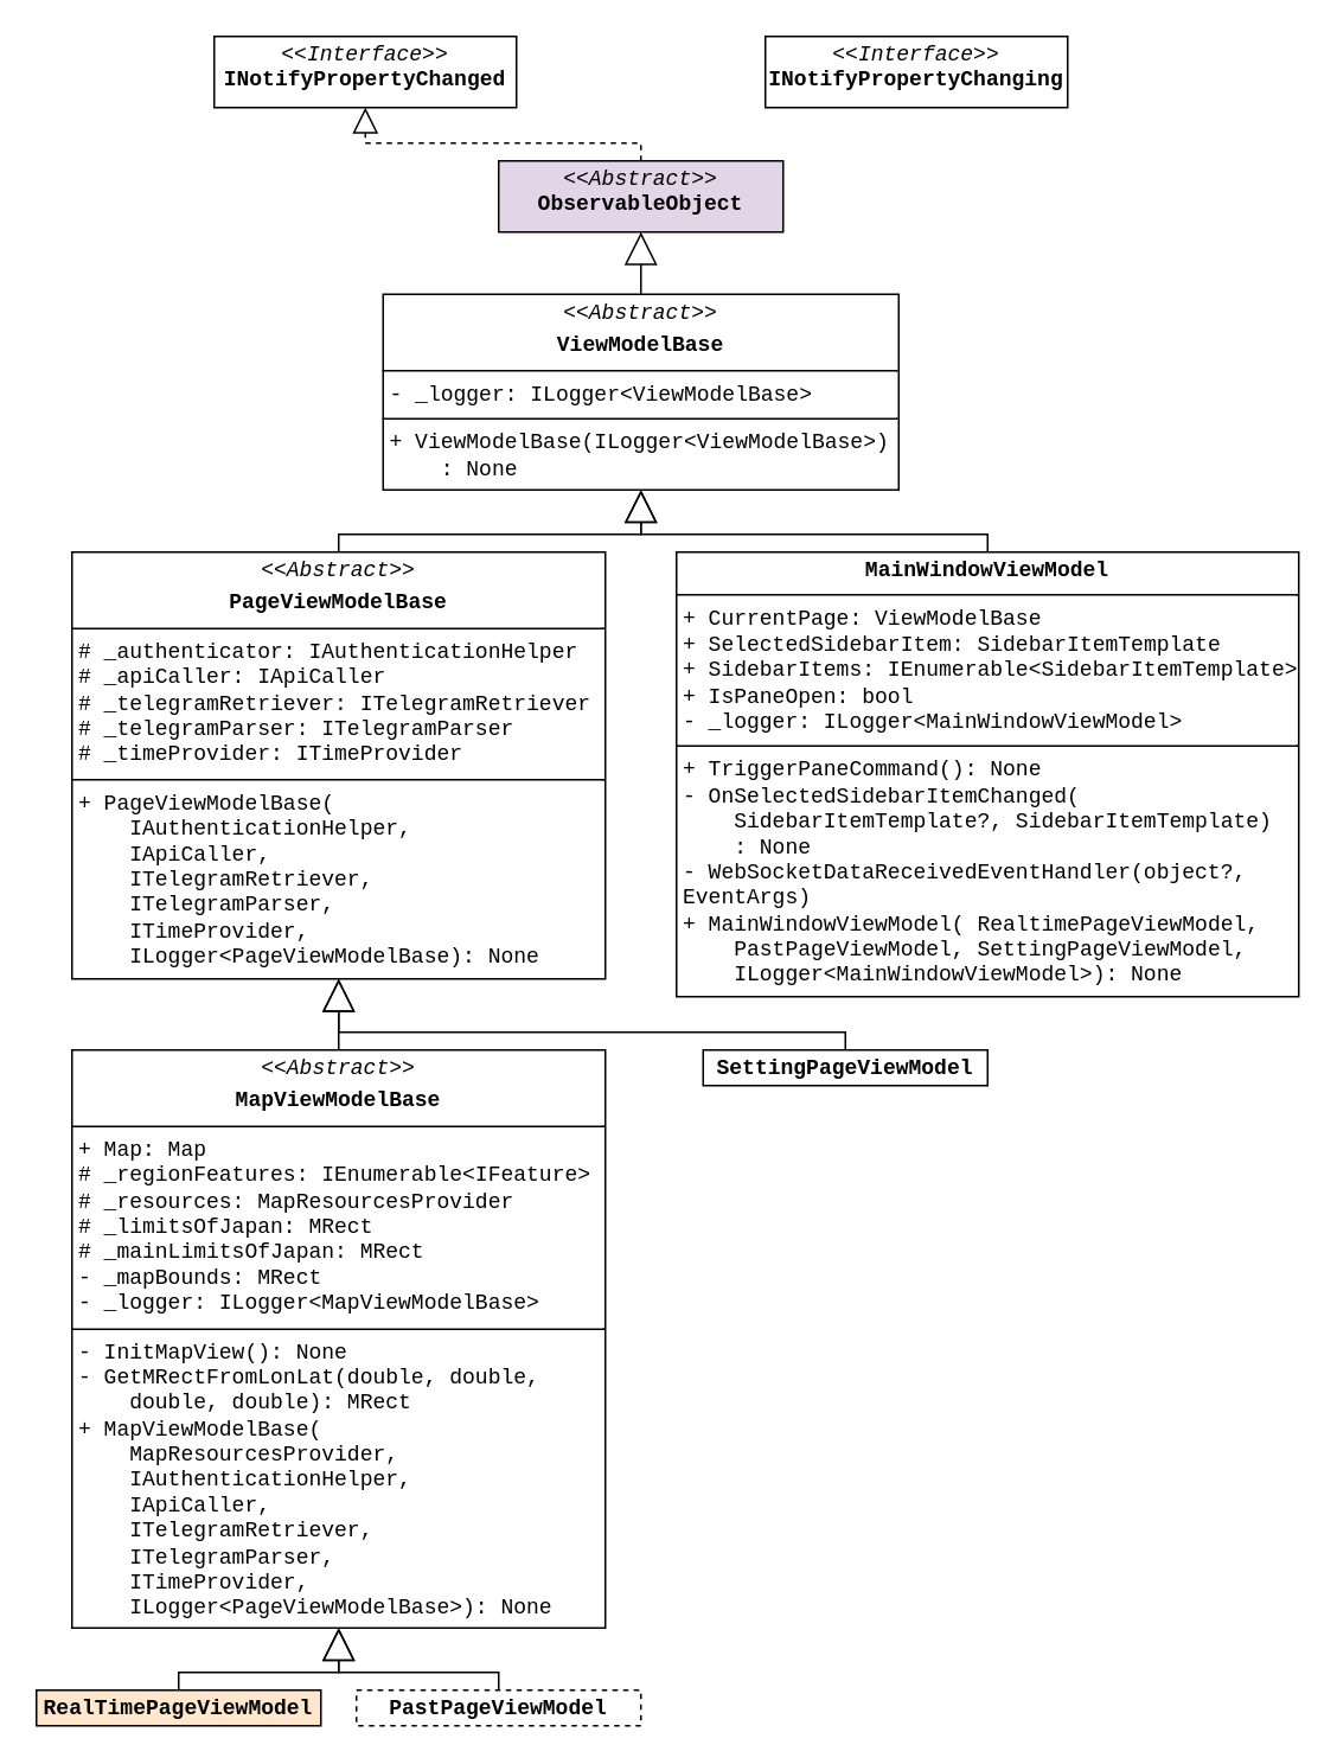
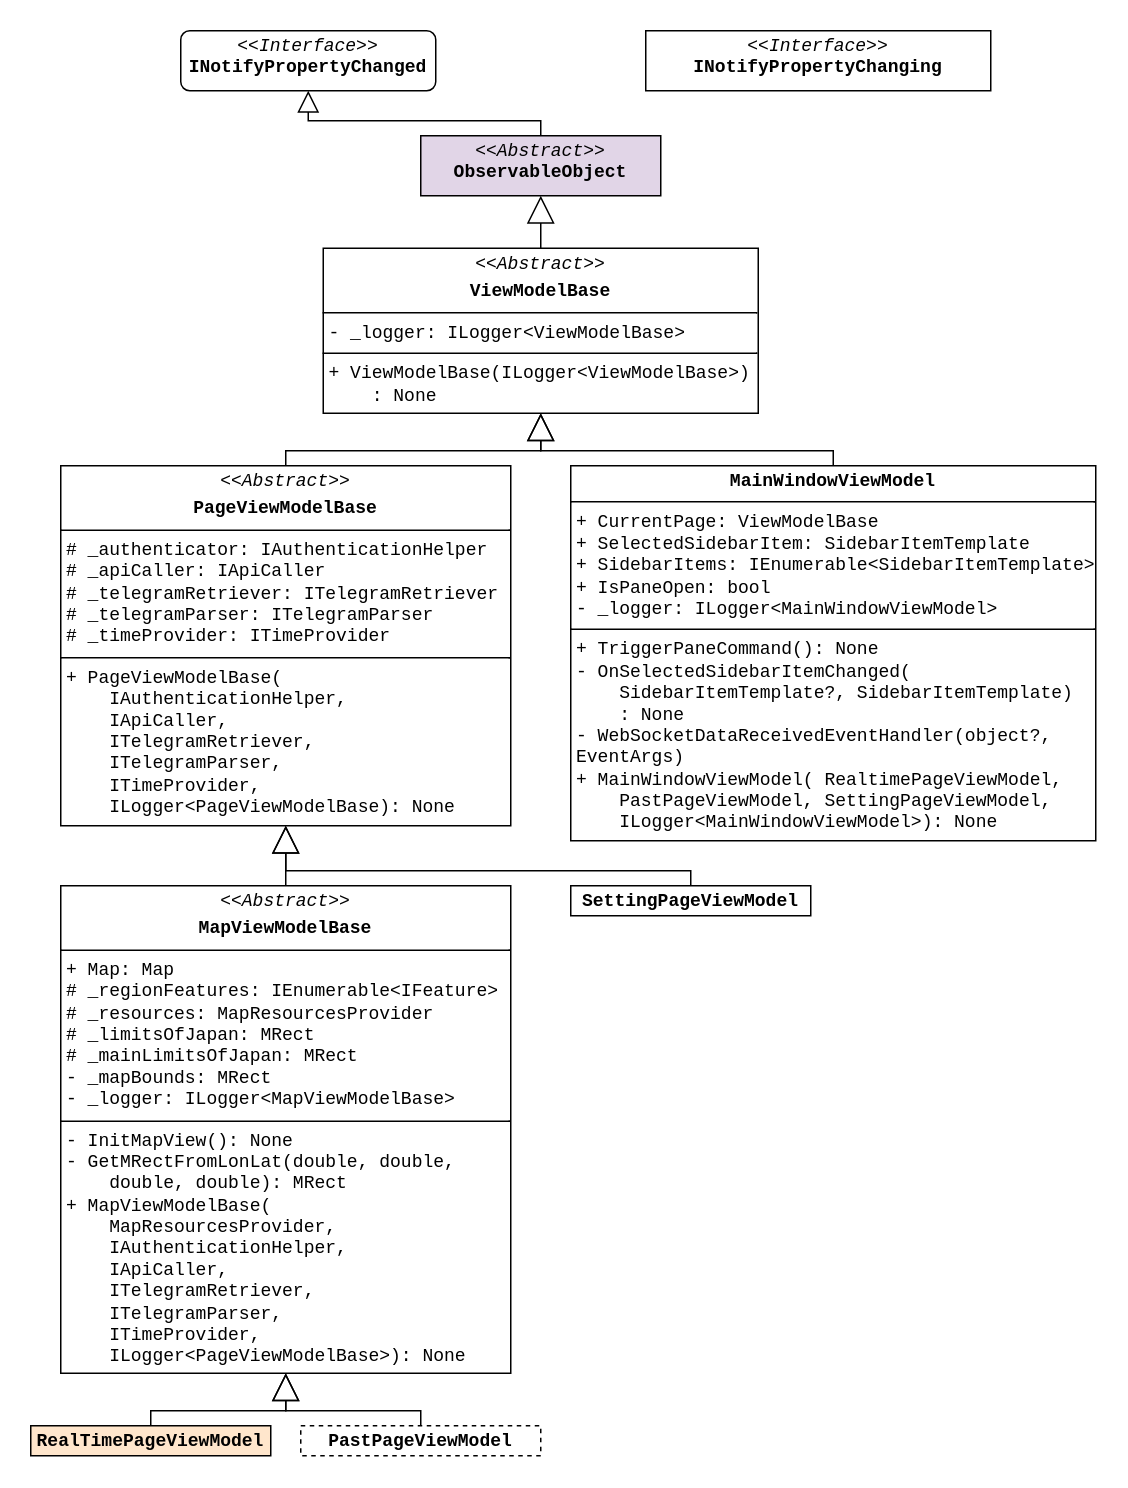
- <mxCell id="2" value="&lt;p style=&quot;margin:0px;margin-top:4px;text-align:center;&quot;&gt;&lt;i&gt;&amp;lt;&amp;lt;Interface&amp;gt;&amp;gt;&lt;/i&gt;&lt;br&gt;&lt;b&gt;INotifyPropertyChanged&lt;/b&gt;&lt;/p&gt;&lt;p style=&quot;margin:0px;margin-left:4px;&quot;&gt;&lt;br&gt;&lt;/p&gt;" style="verticalAlign=top;align=left;overflow=fill;html=1;whiteSpace=wrap;fontFamily=Courier New;" vertex="1" parent="1"><mxGeometry x="120" y="20" width="170" height="40" as="geometry" /></mxCell>
+ <mxCell id="2" value="&lt;p style=&quot;margin:0px;margin-top:4px;text-align:center;&quot;&gt;&lt;i&gt;&amp;lt;&amp;lt;Interface&amp;gt;&amp;gt;&lt;/i&gt;&lt;br&gt;&lt;b&gt;INotifyPropertyChanged&lt;/b&gt;&lt;/p&gt;&lt;p style=&quot;margin:0px;margin-left:4px;&quot;&gt;&lt;br&gt;&lt;/p&gt;" style="verticalAlign=top;align=left;overflow=fill;html=1;whiteSpace=wrap;fontFamily=Courier New;rounded=1;" vertex="1" parent="1"><mxGeometry x="120" y="20" width="170" height="40" as="geometry" /></mxCell>
- <mxCell id="5" value="&lt;p style=&quot;margin:0px;margin-top:4px;text-align:center;&quot;&gt;&lt;i&gt;&amp;lt;&amp;lt;Interface&amp;gt;&amp;gt;&lt;/i&gt;&lt;br&gt;&lt;b&gt;INotifyPropertyChanging&lt;/b&gt;&lt;/p&gt;&lt;p style=&quot;margin:0px;margin-left:4px;&quot;&gt;&lt;br&gt;&lt;/p&gt;" style="verticalAlign=top;align=left;overflow=fill;html=1;whiteSpace=wrap;fontFamily=Courier New;" vertex="1" parent="1"><mxGeometry x="430" y="20" width="170" height="40" as="geometry" /></mxCell>
+ <mxCell id="5" value="&lt;p style=&quot;margin:0px;margin-top:4px;text-align:center;&quot;&gt;&lt;i&gt;&amp;lt;&amp;lt;Interface&amp;gt;&amp;gt;&lt;/i&gt;&lt;br&gt;&lt;b&gt;INotifyPropertyChanging&lt;/b&gt;&lt;/p&gt;&lt;p style=&quot;margin:0px;margin-left:4px;&quot;&gt;&lt;br&gt;&lt;/p&gt;" style="verticalAlign=top;align=left;overflow=fill;html=1;whiteSpace=wrap;fontFamily=Courier New;" vertex="1" parent="1"><mxGeometry x="430" y="20" width="230" height="40" as="geometry" /></mxCell>
- <mxCell id="8" value="" style="endArrow=block;dashed=1;endFill=0;endSize=12;html=1;rounded=0;entryX=0.5;entryY=1;entryDx=0;entryDy=0;exitX=0.5;exitY=0;exitDx=0;exitDy=0;edgeStyle=elbowEdgeStyle;elbow=vertical;" edge="1" parent="1" source="4" target="2"><mxGeometry width="160" relative="1" as="geometry"><mxPoint x="370" y="140" as="sourcePoint" /><mxPoint x="525" y="70" as="targetPoint" /><Array as="points"><mxPoint x="280" y="80" /></Array></mxGeometry></mxCell>
+ <mxCell id="8" value="" style="endArrow=block;dashed=0;endFill=0;endSize=12;html=1;rounded=0;entryX=0.5;entryY=1;entryDx=0;entryDy=0;exitX=0.5;exitY=0;exitDx=0;exitDy=0;edgeStyle=elbowEdgeStyle;elbow=vertical;" edge="1" parent="1" source="4" target="2"><mxGeometry width="160" relative="1" as="geometry"><mxPoint x="370" y="140" as="sourcePoint" /><mxPoint x="525" y="70" as="targetPoint" /><Array as="points"><mxPoint x="280" y="80" /></Array></mxGeometry></mxCell>
- <mxCell id="15" value="&lt;p style=&quot;margin:0px;margin-top:4px;text-align:center;&quot;&gt;&lt;b&gt;SettingPageViewModel&lt;/b&gt;&lt;/p&gt;&lt;p style=&quot;margin:0px;margin-left:4px;&quot;&gt;&lt;br&gt;&lt;/p&gt;" style="verticalAlign=top;align=left;overflow=fill;html=1;whiteSpace=wrap;fontFamily=Courier New;" vertex="1" parent="1"><mxGeometry x="395" y="590" width="160" height="20" as="geometry" /></mxCell>
+ <mxCell id="15" value="&lt;p style=&quot;margin:0px;margin-top:4px;text-align:center;&quot;&gt;&lt;b&gt;SettingPageViewModel&lt;/b&gt;&lt;/p&gt;&lt;p style=&quot;margin:0px;margin-left:4px;&quot;&gt;&lt;br&gt;&lt;/p&gt;" style="verticalAlign=top;align=left;overflow=fill;html=1;whiteSpace=wrap;fontFamily=Courier New;" vertex="1" parent="1"><mxGeometry x="380" y="590" width="160" height="20" as="geometry" /></mxCell>
